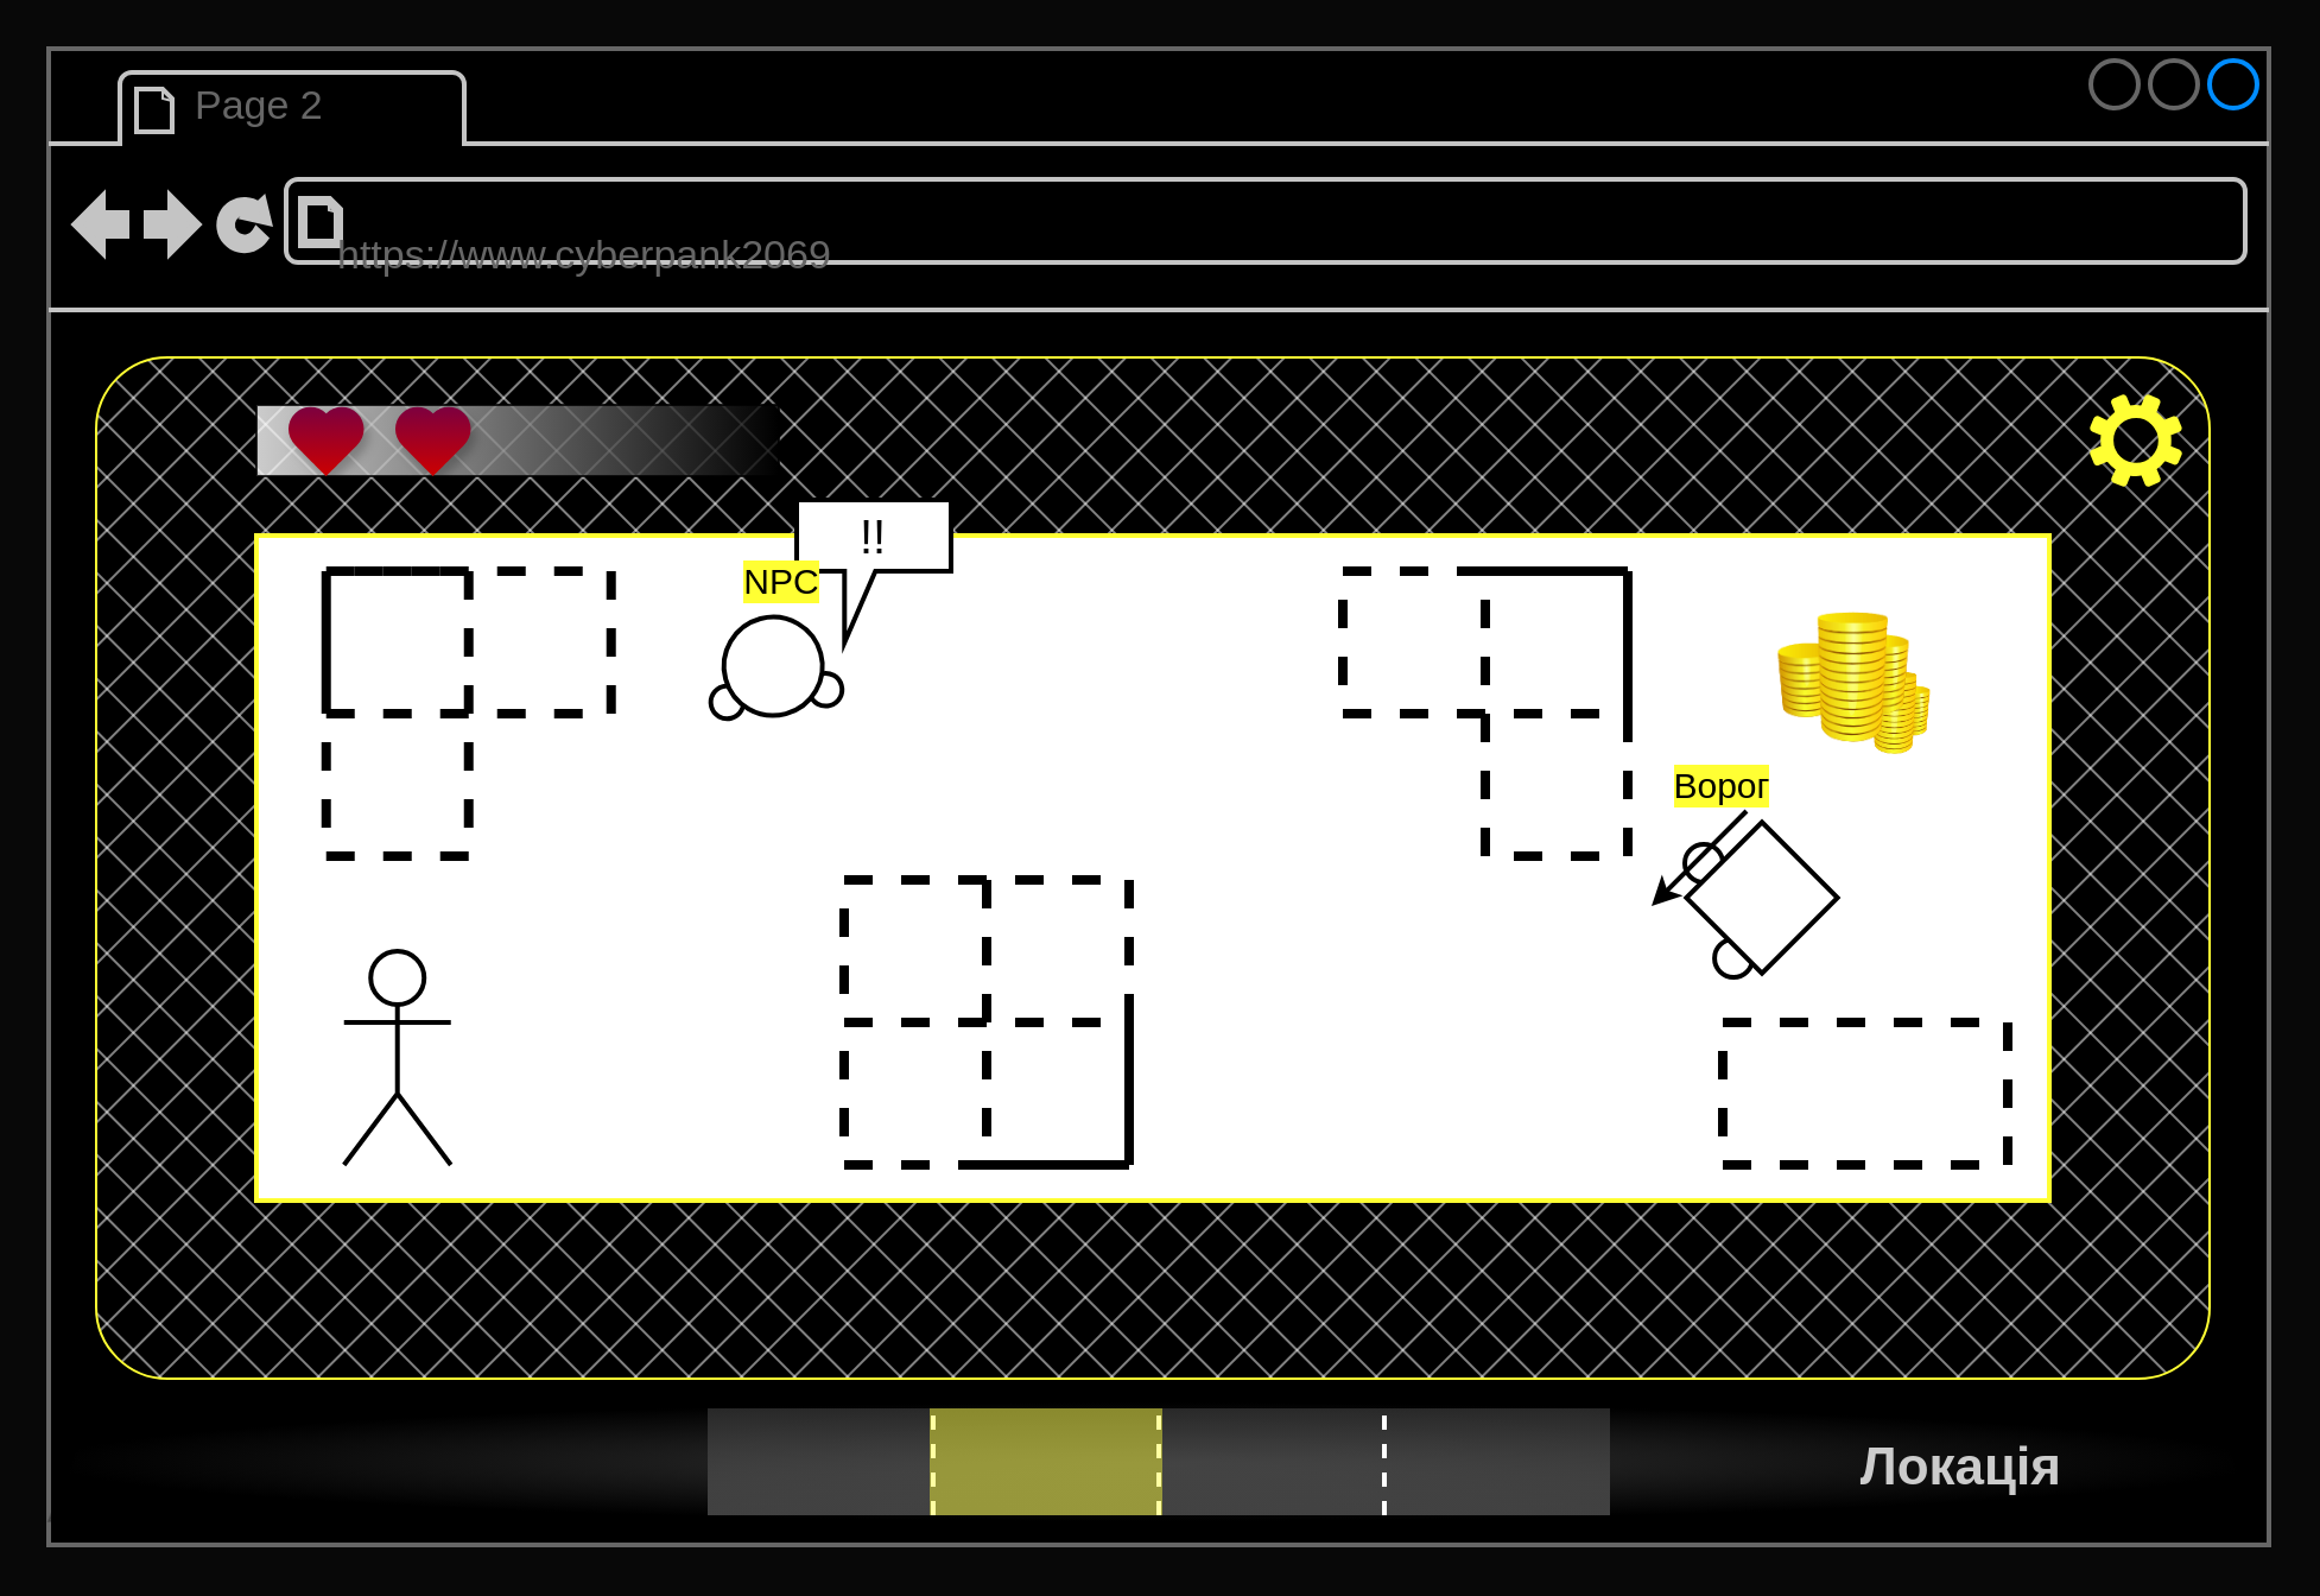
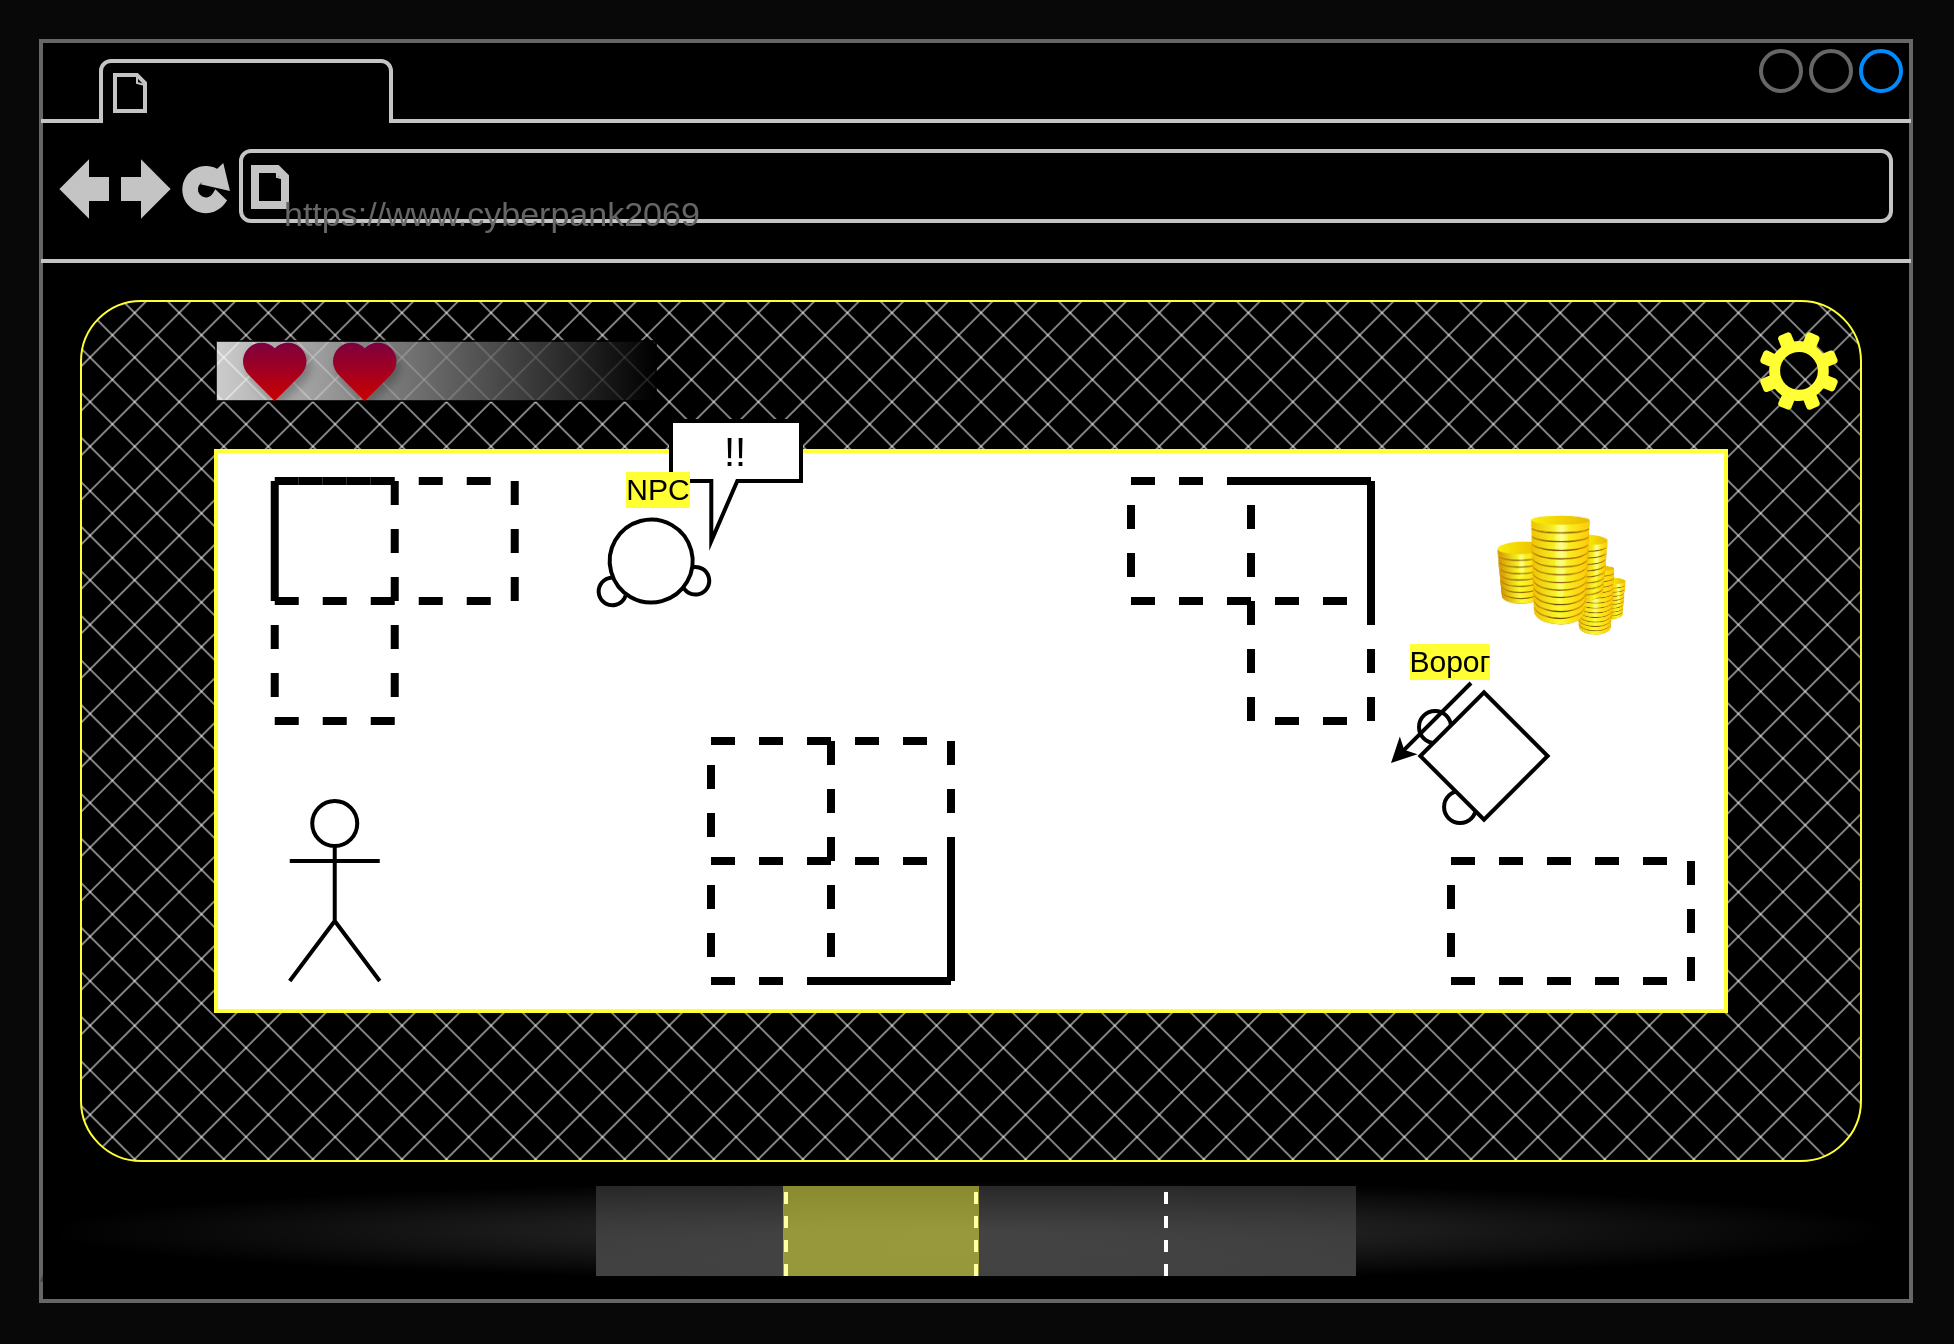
- <mxCell id="31" value="Page 2" style="strokeWidth=1;shadow=0;dashed=0;align=center;html=1;shape=mxgraph.mockup.containers.anchor;fontSize=17;fontColor=#666666;align=left;whiteSpace=wrap;" parent="2" vertex="1"><mxGeometry x="60" y="12" width="110" height="26" as="geometry" /></mxCell>
- <mxCell id="39" value="&lt;b style=&quot;font-size: 22px;&quot;&gt;&lt;font color=&quot;#cccccc&quot;&gt;Локація&lt;/font&gt;&lt;/b&gt;" style="text;html=1;align=right;verticalAlign=middle;whiteSpace=wrap;rounded=0;fillColor=none;fontColor=#FFFF33;glass=0;horizontal=1;shadow=0;arcSize=50;perimeterSpacing=1;flipV=1;flipH=1;" parent="2" vertex="1"><mxGeometry x="750" y="577.5" width="100" height="40" as="geometry" /></mxCell>
